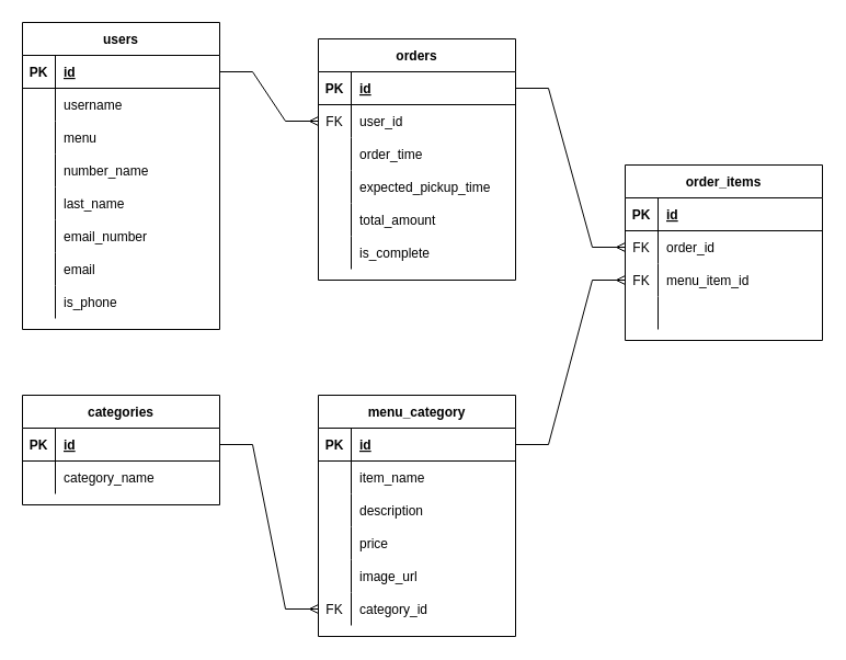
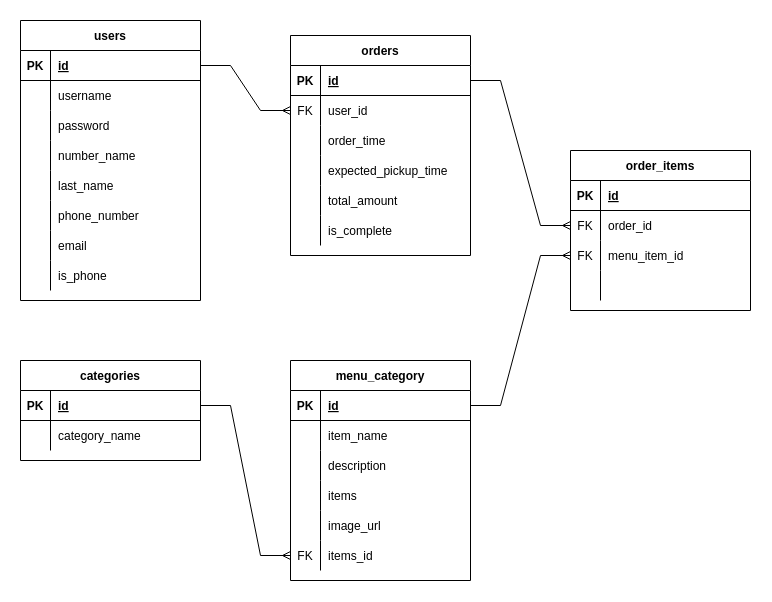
- <mxCell id="11" value="menu" style="shape=partialRectangle;connectable=0;fillColor=none;top=0;left=0;bottom=0;right=0;align=left;spacingLeft=6;overflow=hidden;" parent="9" vertex="1"><mxGeometry x="30" width="150" height="30" as="geometry"><mxRectangle width="150" height="30" as="alternateBounds" /></mxGeometry></mxCell>
+ <mxCell id="11" value="password" style="shape=partialRectangle;connectable=0;fillColor=none;top=0;left=0;bottom=0;right=0;align=left;spacingLeft=6;overflow=hidden;" parent="9" vertex="1"><mxGeometry x="30" width="150" height="30" as="geometry"><mxRectangle width="150" height="30" as="alternateBounds" /></mxGeometry></mxCell>
- <mxCell id="20" value="email_number" style="shape=partialRectangle;connectable=0;fillColor=none;top=0;left=0;bottom=0;right=0;align=left;spacingLeft=6;overflow=hidden;" parent="18" vertex="1"><mxGeometry x="30" width="150" height="30" as="geometry"><mxRectangle width="150" height="30" as="alternateBounds" /></mxGeometry></mxCell>
+ <mxCell id="20" value="phone_number" style="shape=partialRectangle;connectable=0;fillColor=none;top=0;left=0;bottom=0;right=0;align=left;spacingLeft=6;overflow=hidden;" parent="18" vertex="1"><mxGeometry x="30" width="150" height="30" as="geometry"><mxRectangle width="150" height="30" as="alternateBounds" /></mxGeometry></mxCell>
- <mxCell id="40" value="price" style="shape=partialRectangle;connectable=0;fillColor=none;top=0;left=0;bottom=0;right=0;align=left;spacingLeft=6;overflow=hidden;" parent="38" vertex="1"><mxGeometry x="30" width="150" height="30" as="geometry"><mxRectangle width="150" height="30" as="alternateBounds" /></mxGeometry></mxCell>
+ <mxCell id="40" value="items" style="shape=partialRectangle;connectable=0;fillColor=none;top=0;left=0;bottom=0;right=0;align=left;spacingLeft=6;overflow=hidden;" parent="38" vertex="1"><mxGeometry x="30" width="150" height="30" as="geometry"><mxRectangle width="150" height="30" as="alternateBounds" /></mxGeometry></mxCell>
- <mxCell id="46" value="category_id" style="shape=partialRectangle;connectable=0;fillColor=none;top=0;left=0;bottom=0;right=0;align=left;spacingLeft=6;overflow=hidden;" parent="44" vertex="1"><mxGeometry x="30" width="150" height="30" as="geometry"><mxRectangle width="150" height="30" as="alternateBounds" /></mxGeometry></mxCell>
+ <mxCell id="46" value="items_id" style="shape=partialRectangle;connectable=0;fillColor=none;top=0;left=0;bottom=0;right=0;align=left;spacingLeft=6;overflow=hidden;" parent="44" vertex="1"><mxGeometry x="30" width="150" height="30" as="geometry"><mxRectangle width="150" height="30" as="alternateBounds" /></mxGeometry></mxCell>
